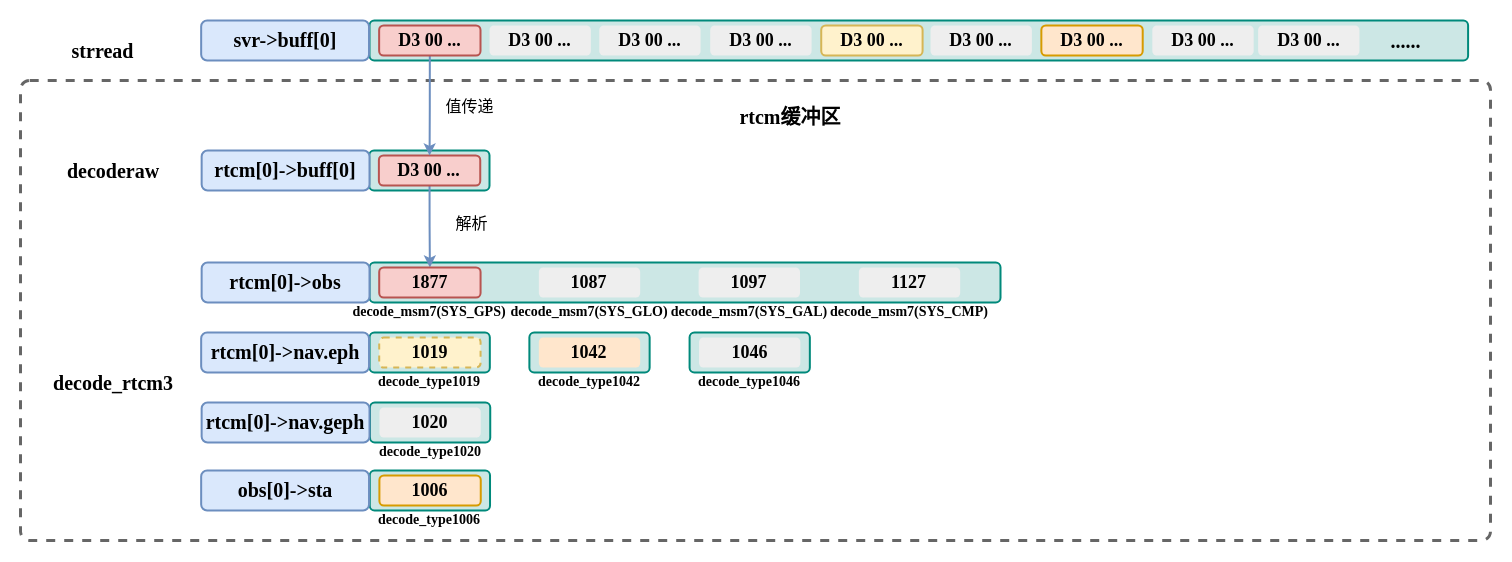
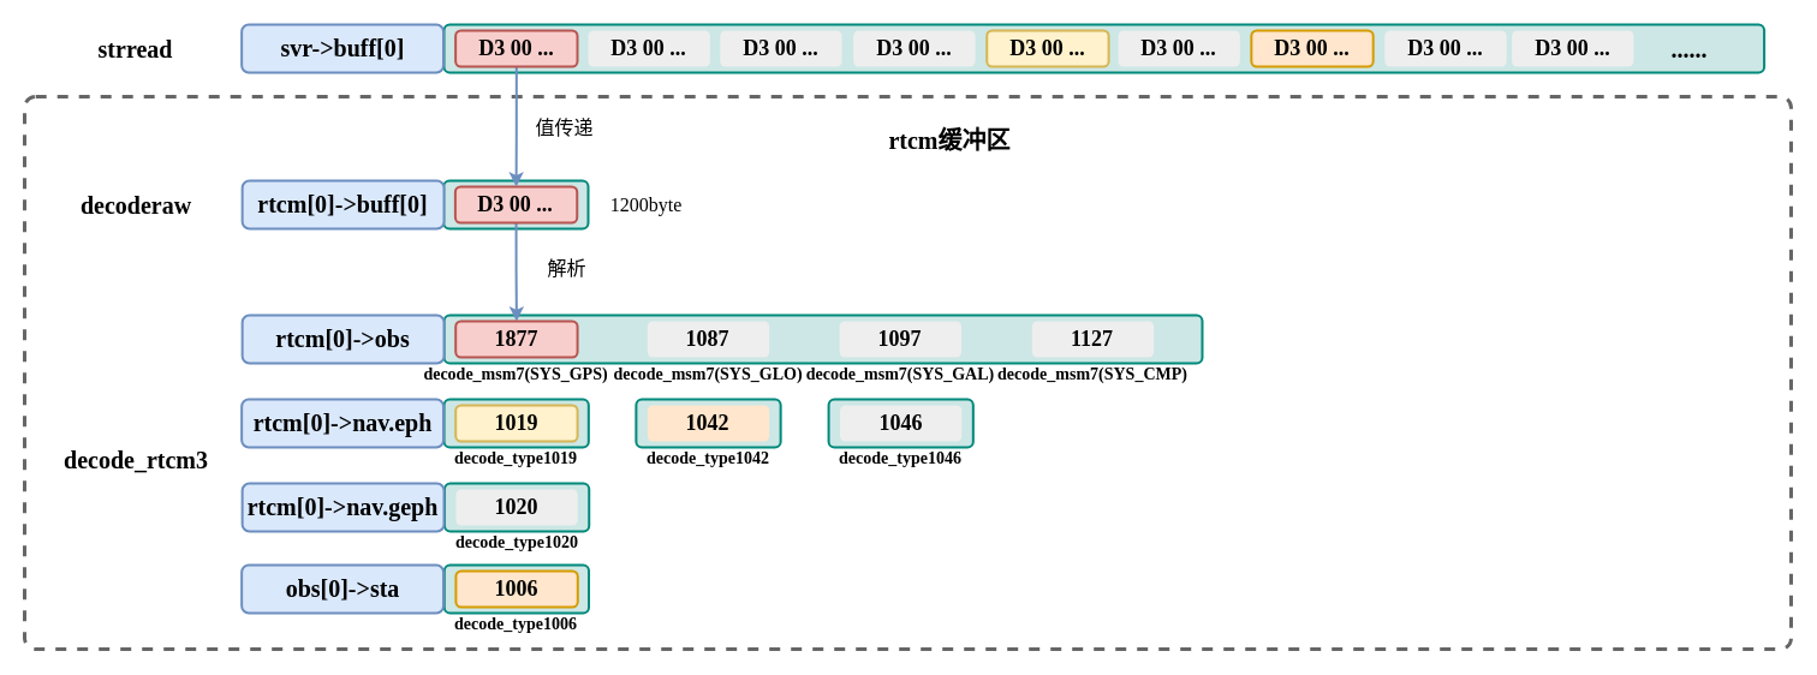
- <mxCell id="4" value="&lt;span style=&quot;font-size: 20px&quot;&gt;strread&lt;/span&gt;" style="text;html=1;strokeColor=none;fillColor=none;align=center;verticalAlign=middle;whiteSpace=wrap;rounded=0;dashed=1;fontFamily=Times New Roman;fontStyle=1" parent="1" vertex="1"><mxGeometry x="71.15" y="40" width="63.43" height="20" as="geometry" /></mxCell>
+ <mxCell id="4" value="&lt;span style=&quot;font-size: 20px&quot;&gt;strread&lt;/span&gt;" style="text;html=1;strokeColor=none;fillColor=none;align=center;verticalAlign=middle;whiteSpace=wrap;rounded=0;dashed=1;fontFamily=Times New Roman;fontStyle=1" parent="1" vertex="1"><mxGeometry x="81.15" y="30" width="63.43" height="20" as="geometry" /></mxCell>
+ <mxCell id="53" value="&lt;span style=&quot;font-weight: normal&quot;&gt;&lt;font style=&quot;font-size: 16px&quot;&gt;1200byte&lt;/font&gt;&lt;/span&gt;" style="text;html=1;strokeColor=none;fillColor=none;align=center;verticalAlign=middle;whiteSpace=wrap;rounded=0;dashed=1;fontFamily=Times New Roman;fontStyle=1" parent="1" vertex="1"><mxGeometry x="504.76" y="160" width="65.24" height="20" as="geometry" /></mxCell>
- <mxCell id="33" value="1019" style="rounded=1;whiteSpace=wrap;html=1;strokeWidth=2;gradientDirection=east;fillColor=#fff2cc;strokeColor=#d6b656;fontFamily=Times New Roman;fontStyle=1;fontSize=18;dashed=1;" parent="1" vertex="1"><mxGeometry x="378.71" y="337" width="101.36" height="30" as="geometry" /></mxCell>
+ <mxCell id="33" value="1019" style="rounded=1;whiteSpace=wrap;html=1;strokeWidth=2;gradientDirection=east;fillColor=#fff2cc;strokeColor=#d6b656;fontFamily=Times New Roman;fontStyle=1;fontSize=18;" parent="1" vertex="1"><mxGeometry x="378.71" y="337" width="101.36" height="30" as="geometry" /></mxCell>
